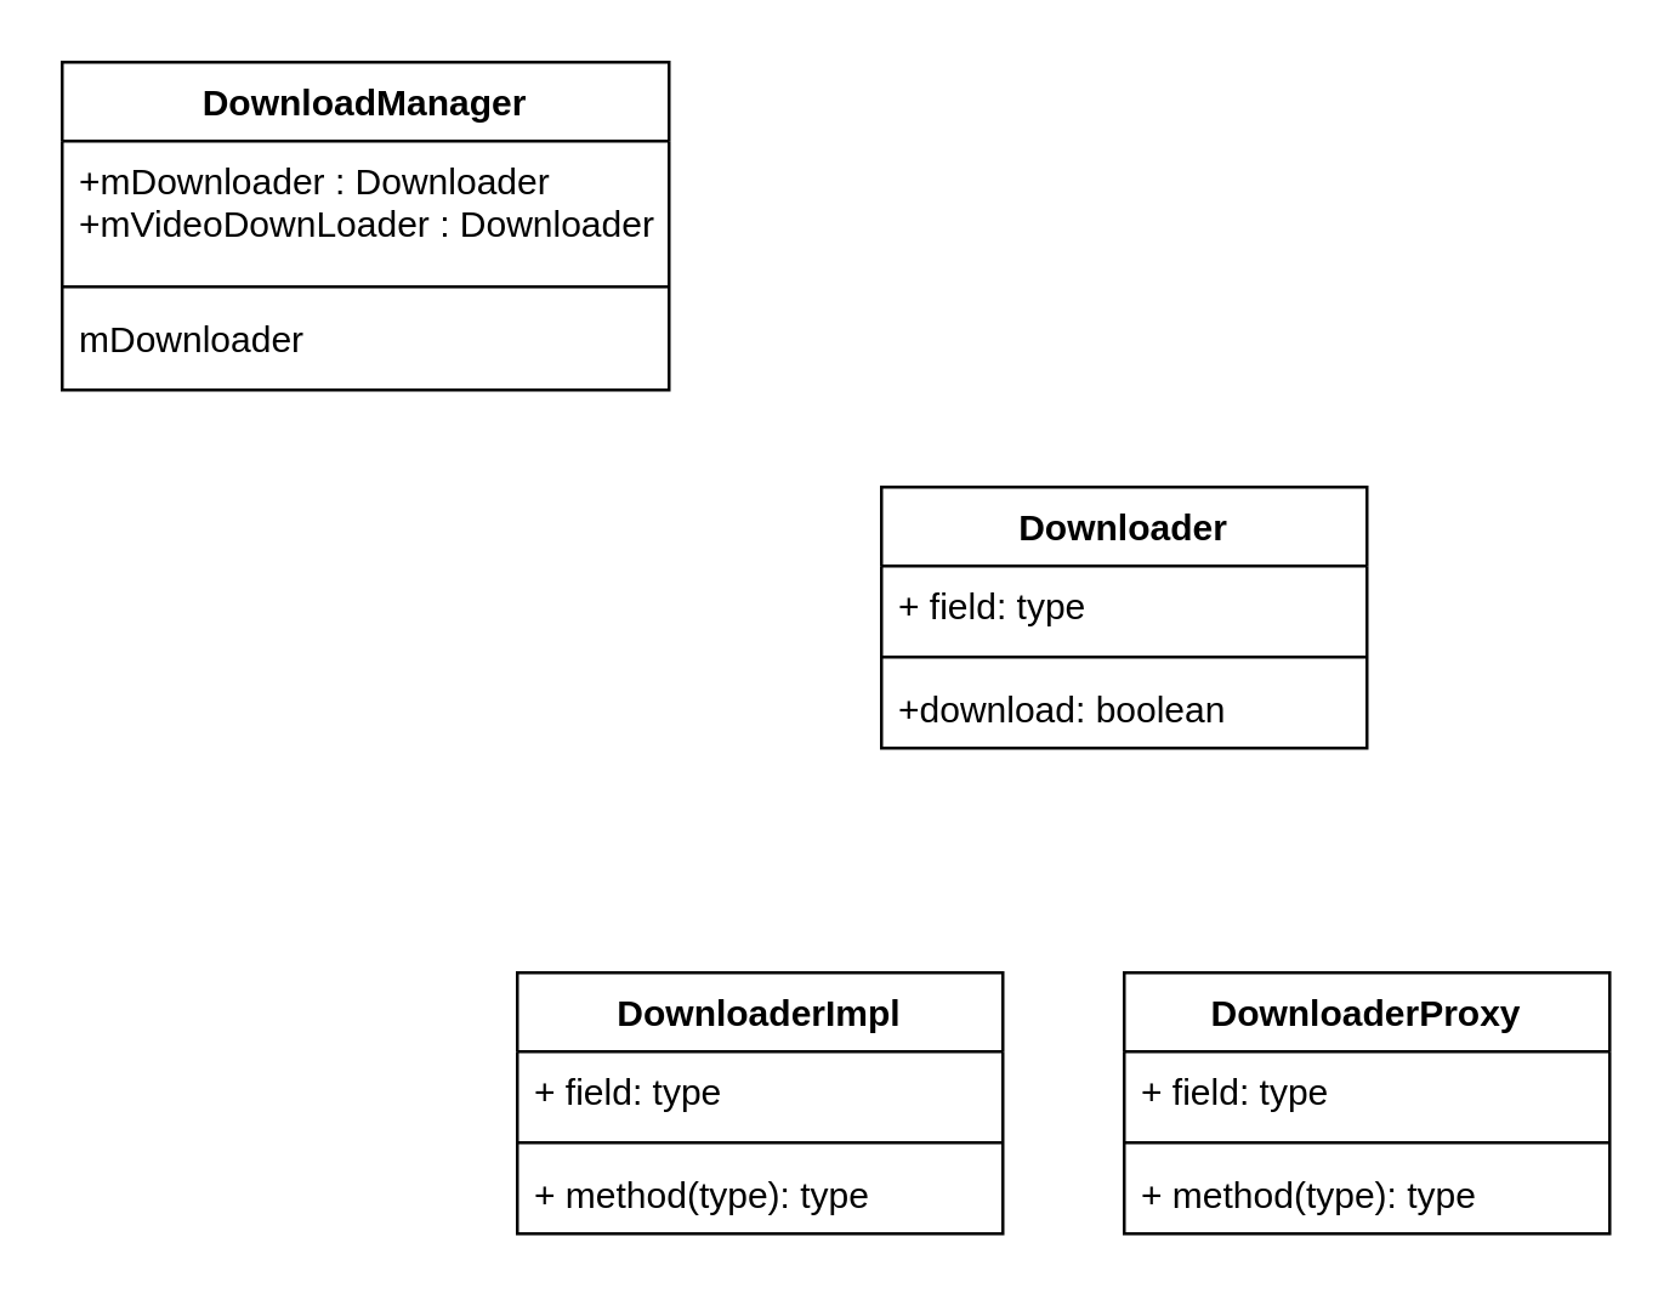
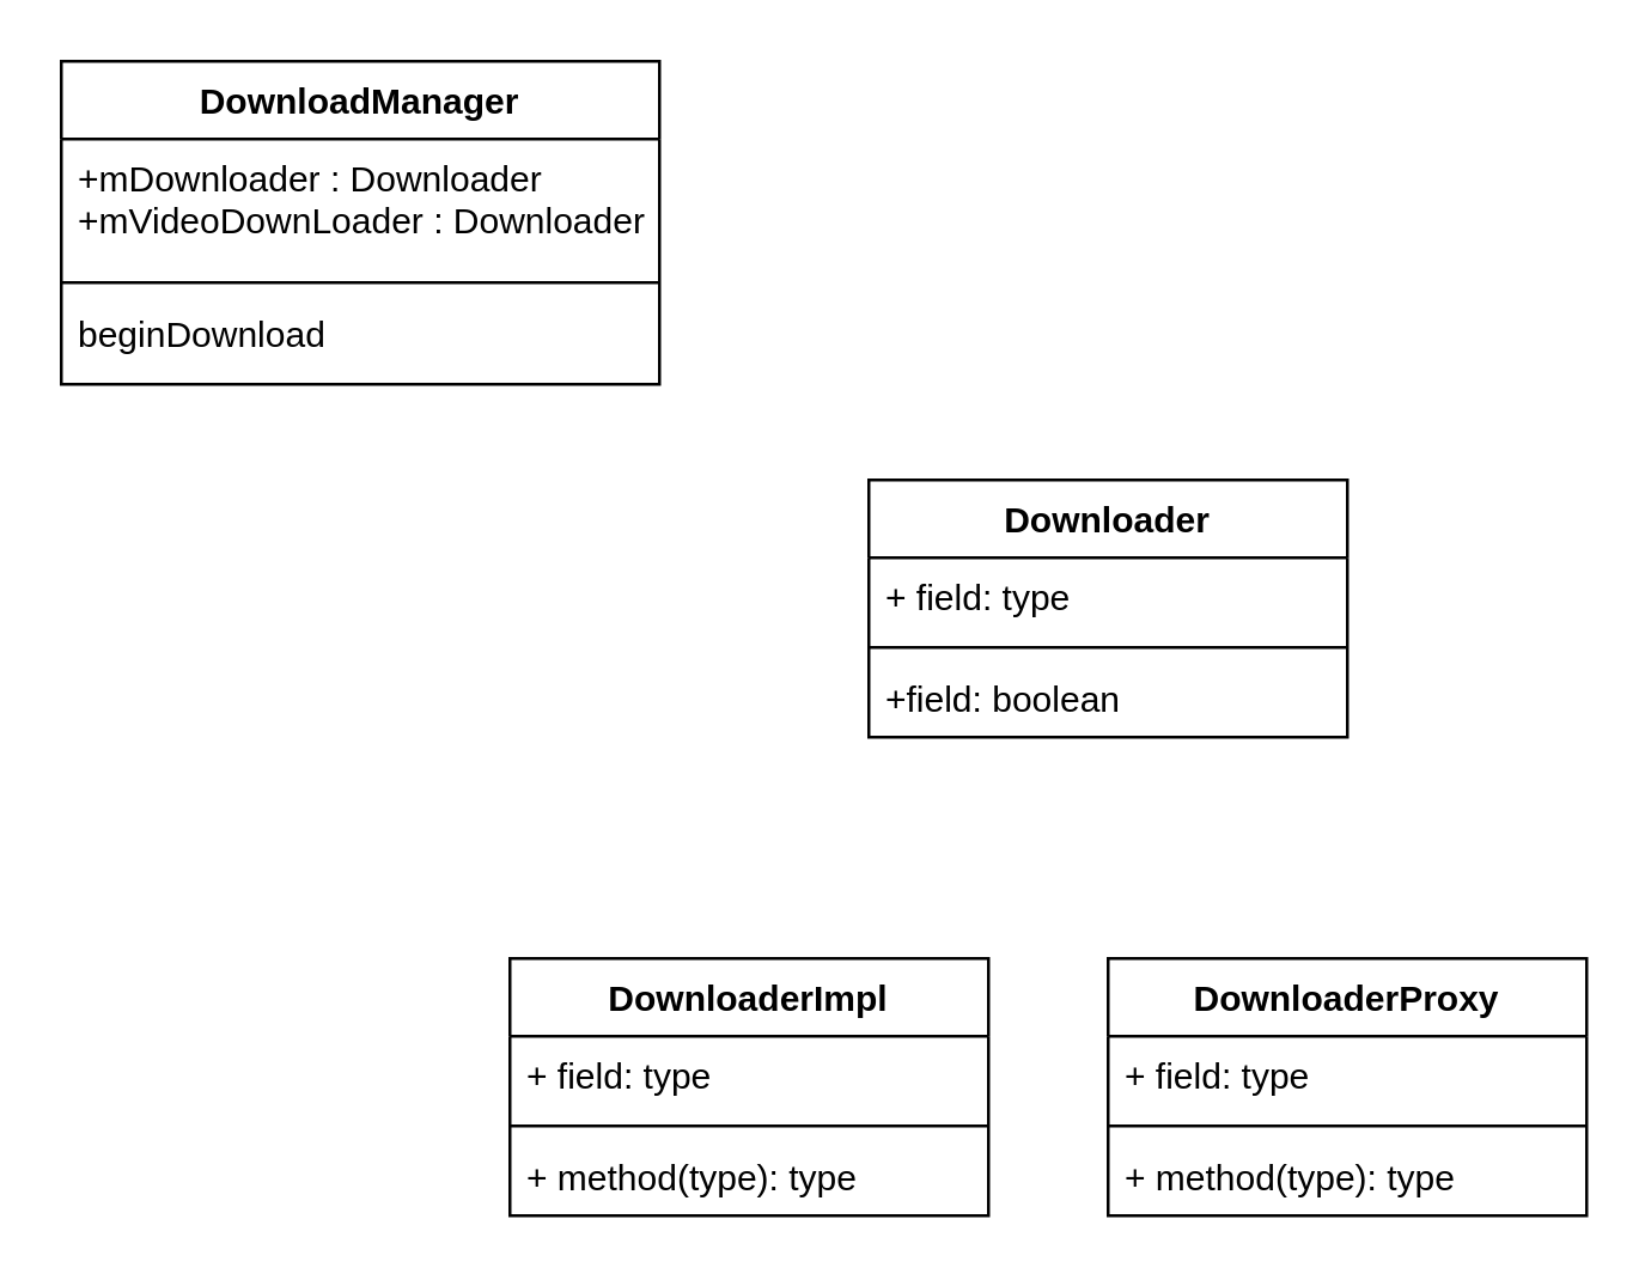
- <mxCell id="5" value="mDownloader" style="text;strokeColor=none;fillColor=none;align=left;verticalAlign=top;spacingLeft=4;spacingRight=4;overflow=hidden;rotatable=0;points=[[0,0.5],[1,0.5]];portConstraint=eastwest;" vertex="1" parent="2"><mxGeometry y="78" width="200" height="30" as="geometry" /></mxCell>
+ <mxCell id="5" value="beginDownload" style="text;strokeColor=none;fillColor=none;align=left;verticalAlign=top;spacingLeft=4;spacingRight=4;overflow=hidden;rotatable=0;points=[[0,0.5],[1,0.5]];portConstraint=eastwest;" vertex="1" parent="2"><mxGeometry y="78" width="200" height="30" as="geometry" /></mxCell>
- <mxCell id="9" value="+download: boolean" style="text;strokeColor=none;fillColor=none;align=left;verticalAlign=top;spacingLeft=4;spacingRight=4;overflow=hidden;rotatable=0;points=[[0,0.5],[1,0.5]];portConstraint=eastwest;" vertex="1" parent="6"><mxGeometry y="60" width="160" height="26" as="geometry" /></mxCell>
+ <mxCell id="9" value="+field: boolean" style="text;strokeColor=none;fillColor=none;align=left;verticalAlign=top;spacingLeft=4;spacingRight=4;overflow=hidden;rotatable=0;points=[[0,0.5],[1,0.5]];portConstraint=eastwest;" vertex="1" parent="6"><mxGeometry y="60" width="160" height="26" as="geometry" /></mxCell>
